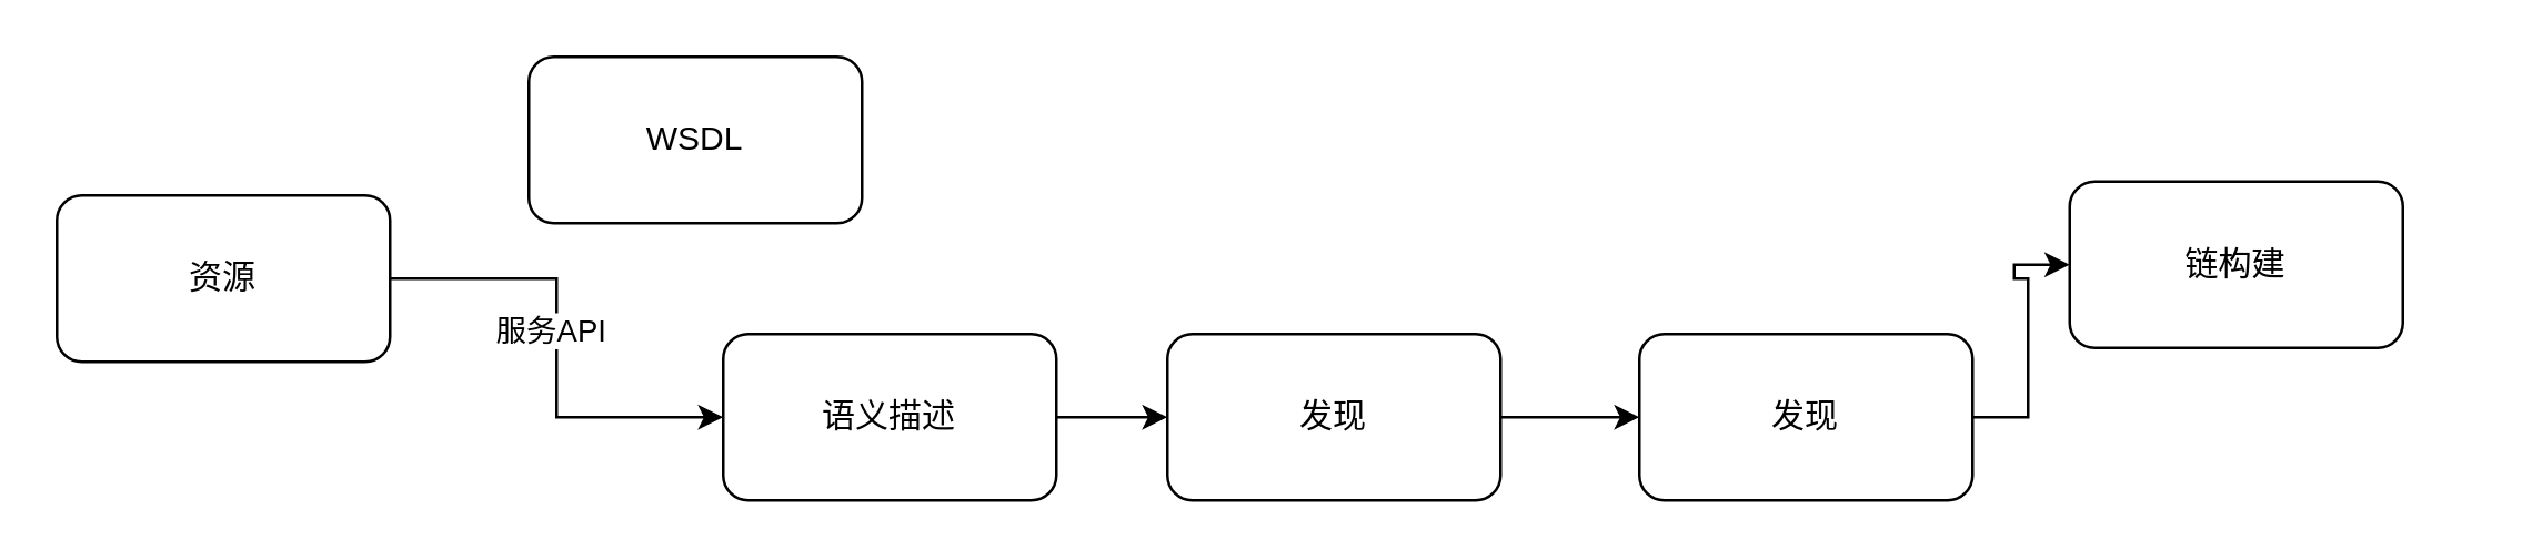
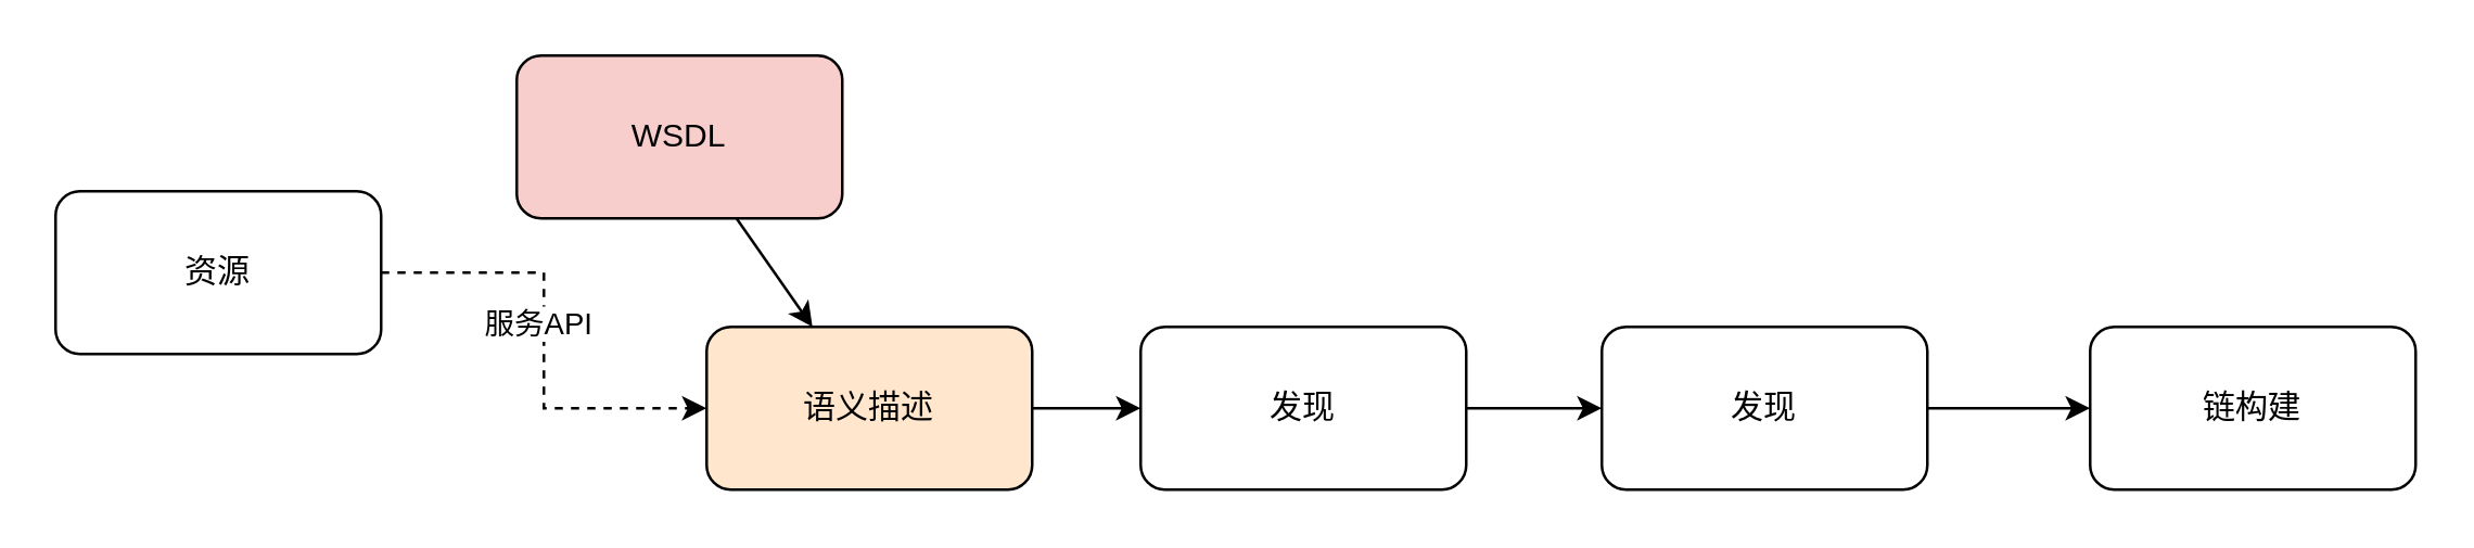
- <mxCell id="11" value="&lt;div&gt;WSDL&lt;/div&gt;" style="rounded=1;whiteSpace=wrap;html=1;" vertex="1" parent="1"><mxGeometry x="190" y="20" width="120" height="60" as="geometry" /></mxCell>
+ <mxCell id="11" value="&lt;div&gt;WSDL&lt;/div&gt;" style="rounded=1;whiteSpace=wrap;html=1;fillColor=#f8cecc;" vertex="1" parent="1"><mxGeometry x="190" y="20" width="120" height="60" as="geometry" /></mxCell>
- <mxCell id="9" value="链构建" style="rounded=1;whiteSpace=wrap;html=1;" vertex="1" parent="1"><mxGeometry x="745" y="65" width="120" height="60" as="geometry" /></mxCell>
+ <mxCell id="9" value="链构建" style="rounded=1;whiteSpace=wrap;html=1;" vertex="1" parent="1"><mxGeometry x="770" y="120" width="120" height="60" as="geometry" /></mxCell>
+ <mxCell id="10" style="rounded=0;orthogonalLoop=1;jettySize=auto;html=1;" edge="1" parent="1" source="11" target="6"><mxGeometry relative="1" as="geometry" /></mxCell>
- <mxCell id="2" style="edgeStyle=orthogonalEdgeStyle;rounded=0;orthogonalLoop=1;jettySize=auto;html=1;" edge="1" parent="1" source="4" target="6"><mxGeometry relative="1" as="geometry" /></mxCell>
+ <mxCell id="2" style="edgeStyle=orthogonalEdgeStyle;rounded=0;orthogonalLoop=1;jettySize=auto;html=1;dashed=1;" edge="1" parent="1" source="4" target="6"><mxGeometry relative="1" as="geometry" /></mxCell>
- <mxCell id="6" value="语义描述" style="rounded=1;whiteSpace=wrap;html=1;" vertex="1" parent="1"><mxGeometry x="260" y="120" width="120" height="60" as="geometry" /></mxCell>
+ <mxCell id="6" value="语义描述" style="rounded=1;whiteSpace=wrap;html=1;fillColor=#ffe6cc;" vertex="1" parent="1"><mxGeometry x="260" y="120" width="120" height="60" as="geometry" /></mxCell>
